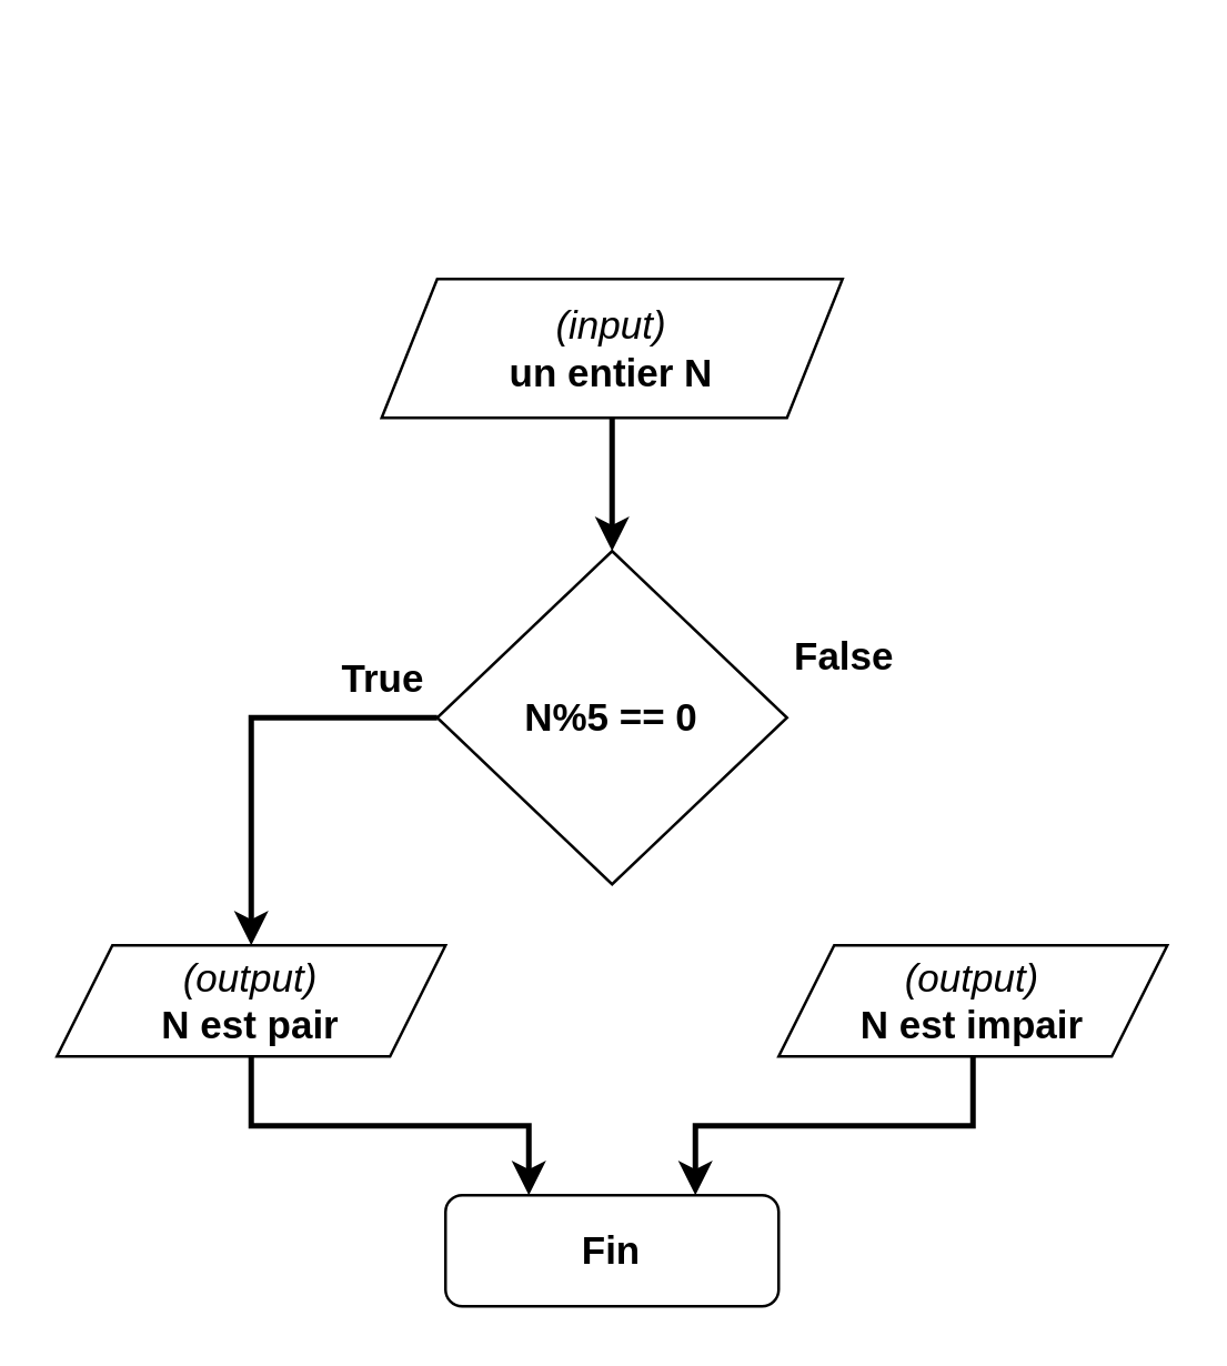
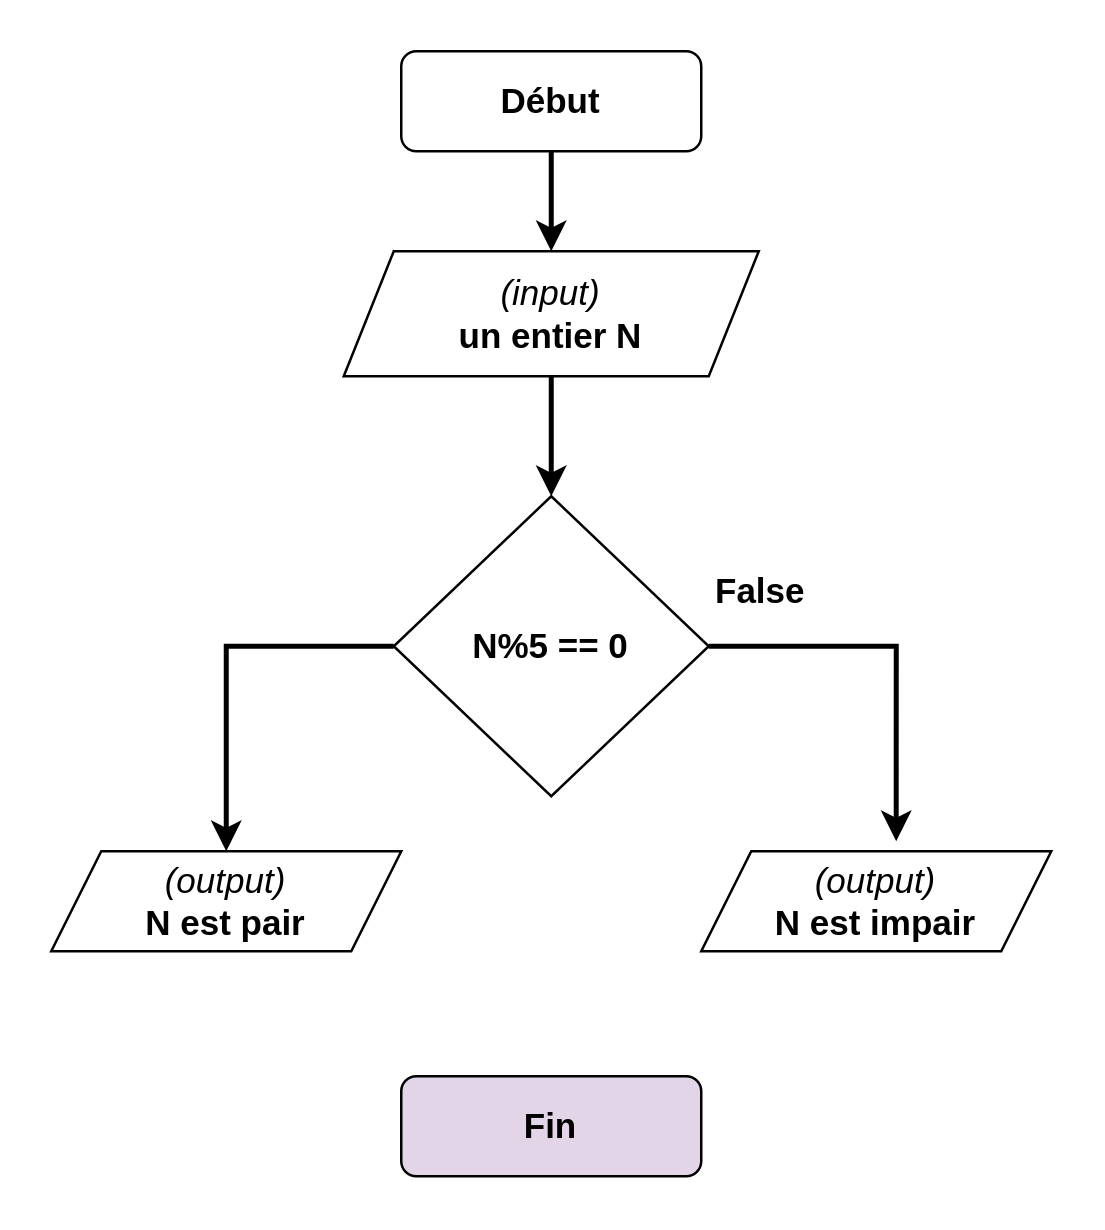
+ <mxCell id="8" value="&lt;font style=&quot;font-size: 14px;&quot;&gt;&lt;b&gt;Début&lt;/b&gt;&lt;/font&gt;" style="rounded=1;whiteSpace=wrap;html=1;" vertex="1" parent="1"><mxGeometry x="160" y="20" width="120" height="40" as="geometry" /></mxCell>
+ <mxCell id="7" style="edgeStyle=orthogonalEdgeStyle;rounded=0;orthogonalLoop=1;jettySize=auto;html=1;exitX=0.5;exitY=1;exitDx=0;exitDy=0;entryX=0.5;entryY=0;entryDx=0;entryDy=0;fontSize=14;strokeWidth=2;" edge="1" parent="1" source="8" target="10"><mxGeometry relative="1" as="geometry" /></mxCell>
- <mxCell id="5" value="True" style="text;strokeColor=none;fillColor=none;align=left;verticalAlign=middle;spacingLeft=4;spacingRight=4;overflow=hidden;points=[[0,0.5],[1,0.5]];portConstraint=eastwest;rotatable=0;fontSize=14;fontStyle=1" vertex="1" parent="1"><mxGeometry x="117" y="228" width="40" height="30" as="geometry" /></mxCell>
+ <mxCell id="3" style="edgeStyle=orthogonalEdgeStyle;rounded=0;orthogonalLoop=1;jettySize=auto;html=1;exitX=1;exitY=0.5;exitDx=0;exitDy=0;entryX=0.557;entryY=-0.1;entryDx=0;entryDy=0;entryPerimeter=0;strokeWidth=2;fontSize=14;" edge="1" parent="1" source="4" target="14"><mxGeometry relative="1" as="geometry" /></mxCell>
- <mxCell id="11" style="edgeStyle=orthogonalEdgeStyle;rounded=0;orthogonalLoop=1;jettySize=auto;html=1;exitX=0.5;exitY=1;exitDx=0;exitDy=0;entryX=0.25;entryY=0;entryDx=0;entryDy=0;strokeWidth=2;fontSize=14;" edge="1" parent="1" source="12" target="15"><mxGeometry relative="1" as="geometry" /></mxCell>
- <mxCell id="13" style="edgeStyle=orthogonalEdgeStyle;rounded=0;orthogonalLoop=1;jettySize=auto;html=1;exitX=0.5;exitY=1;exitDx=0;exitDy=0;entryX=0.75;entryY=0;entryDx=0;entryDy=0;strokeWidth=2;fontSize=14;" edge="1" parent="1" source="14" target="15"><mxGeometry relative="1" as="geometry" /></mxCell>
- <mxCell id="15" value="&lt;font style=&quot;font-size: 14px;&quot;&gt;&lt;b&gt;Fin&lt;/b&gt;&lt;/font&gt;" style="rounded=1;whiteSpace=wrap;html=1;" vertex="1" parent="1"><mxGeometry x="160" y="430" width="120" height="40" as="geometry" /></mxCell>
+ <mxCell id="15" value="&lt;font style=&quot;font-size: 14px;&quot;&gt;&lt;b&gt;Fin&lt;/b&gt;&lt;/font&gt;" style="rounded=1;whiteSpace=wrap;html=1;fillColor=#e1d5e7;" vertex="1" parent="1"><mxGeometry x="160" y="430" width="120" height="40" as="geometry" /></mxCell>
